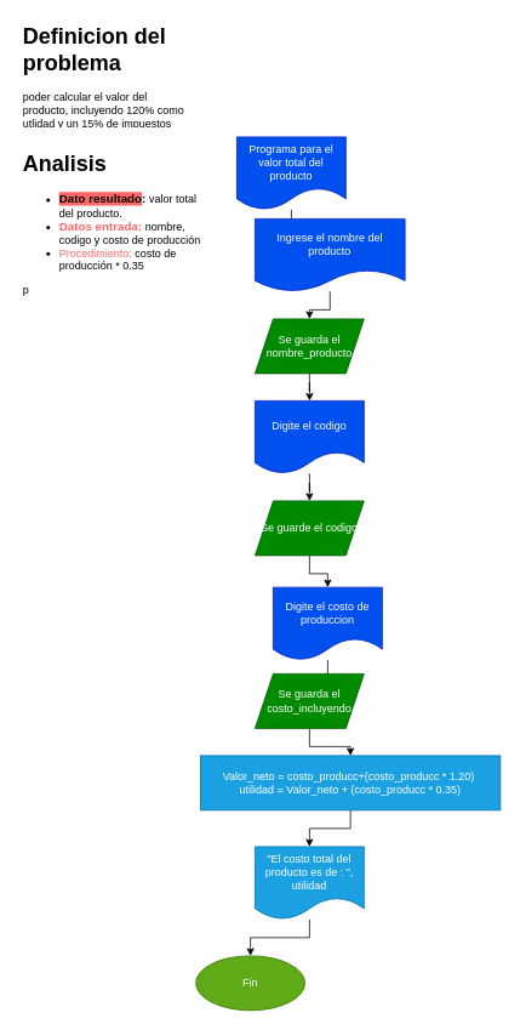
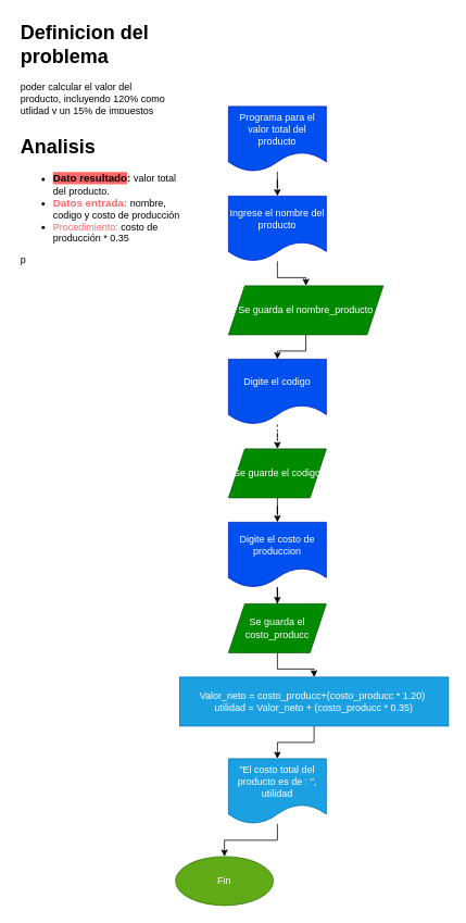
- <mxCell id="3" value="Programa para el valor total del producto" style="shape=document;whiteSpace=wrap;html=1;boundedLbl=1;fontColor=#ffffff;strokeColor=#001DBC;fillColor=#0050ef;" parent="1" vertex="1"><mxGeometry x="260" y="150" width="120" height="80" as="geometry" /></mxCell>
+ <mxCell id="3" value="Programa para el valor total del producto" style="shape=document;whiteSpace=wrap;html=1;boundedLbl=1;fontColor=#ffffff;strokeColor=#001DBC;fillColor=#0050ef;" parent="1" vertex="1"><mxGeometry x="280" y="130" width="120" height="80" as="geometry" /></mxCell>
- <mxCell id="5" value="Ingrese el nombre del producto" style="shape=document;whiteSpace=wrap;html=1;boundedLbl=1;fontColor=#ffffff;strokeColor=#001DBC;fillColor=#0050ef;" parent="1" vertex="1"><mxGeometry x="280" y="240" width="165" height="80" as="geometry" /></mxCell>
+ <mxCell id="5" value="Ingrese el nombre del producto" style="shape=document;whiteSpace=wrap;html=1;boundedLbl=1;fontColor=#ffffff;strokeColor=#001DBC;fillColor=#0050ef;" parent="1" vertex="1"><mxGeometry x="280" y="240" width="120" height="80" as="geometry" /></mxCell>
- <mxCell id="7" value="Se guarda el nombre_producto" style="shape=parallelogram;perimeter=parallelogramPerimeter;whiteSpace=wrap;html=1;fixedSize=1;fillColor=#008a00;strokeColor=#005700;fontColor=#ffffff;" parent="1" vertex="1"><mxGeometry x="280" y="350" width="120" height="60" as="geometry" /></mxCell>
+ <mxCell id="7" value="Se guarda el nombre_producto" style="shape=parallelogram;perimeter=parallelogramPerimeter;whiteSpace=wrap;html=1;fixedSize=1;fillColor=#008a00;strokeColor=#005700;fontColor=#ffffff;" parent="1" vertex="1"><mxGeometry x="280" y="350" width="190" height="60" as="geometry" /></mxCell>
- <mxCell id="8" value="" style="edgeStyle=orthogonalEdgeStyle;rounded=0;orthogonalLoop=1;jettySize=auto;html=1;" parent="1" source="9" target="11" edge="1"><mxGeometry relative="1" as="geometry" /></mxCell>
+ <mxCell id="8" value="" style="edgeStyle=orthogonalEdgeStyle;rounded=0;orthogonalLoop=1;jettySize=auto;html=1;dashed=1;" parent="1" source="9" target="11" edge="1"><mxGeometry relative="1" as="geometry" /></mxCell>
- <mxCell id="13" value="Digite el costo de produccion" style="shape=document;whiteSpace=wrap;html=1;boundedLbl=1;fontColor=#ffffff;strokeColor=#001DBC;fillColor=#0050ef;" parent="1" vertex="1"><mxGeometry x="300" y="645" width="120" height="80" as="geometry" /></mxCell>
+ <mxCell id="13" value="Digite el costo de produccion" style="shape=document;whiteSpace=wrap;html=1;boundedLbl=1;fontColor=#ffffff;strokeColor=#001DBC;fillColor=#0050ef;" parent="1" vertex="1"><mxGeometry x="280" y="640" width="120" height="80" as="geometry" /></mxCell>
- <mxCell id="17" value="Se guarda el costo_incluyendo" style="shape=parallelogram;perimeter=parallelogramPerimeter;whiteSpace=wrap;html=1;fixedSize=1;fontColor=#ffffff;strokeColor=#005700;fillColor=#008a00;" vertex="1" parent="1"><mxGeometry x="280" y="740" width="120" height="60" as="geometry" /></mxCell>
+ <mxCell id="17" value="Se guarda el costo_producc" style="shape=parallelogram;perimeter=parallelogramPerimeter;whiteSpace=wrap;html=1;fixedSize=1;fontColor=#ffffff;strokeColor=#005700;fillColor=#008a00;" vertex="1" parent="1"><mxGeometry x="280" y="740" width="120" height="60" as="geometry" /></mxCell>
